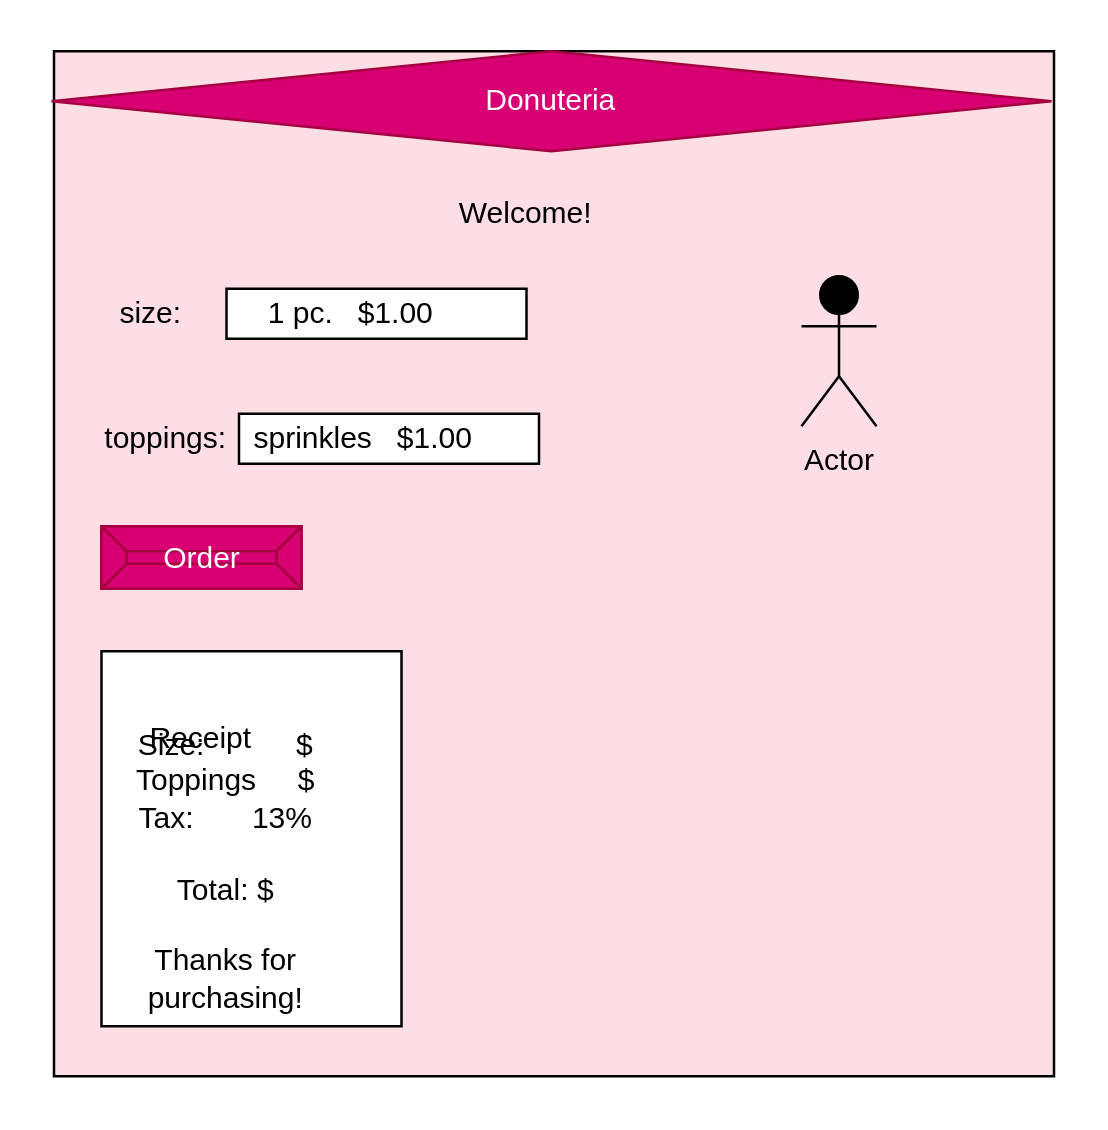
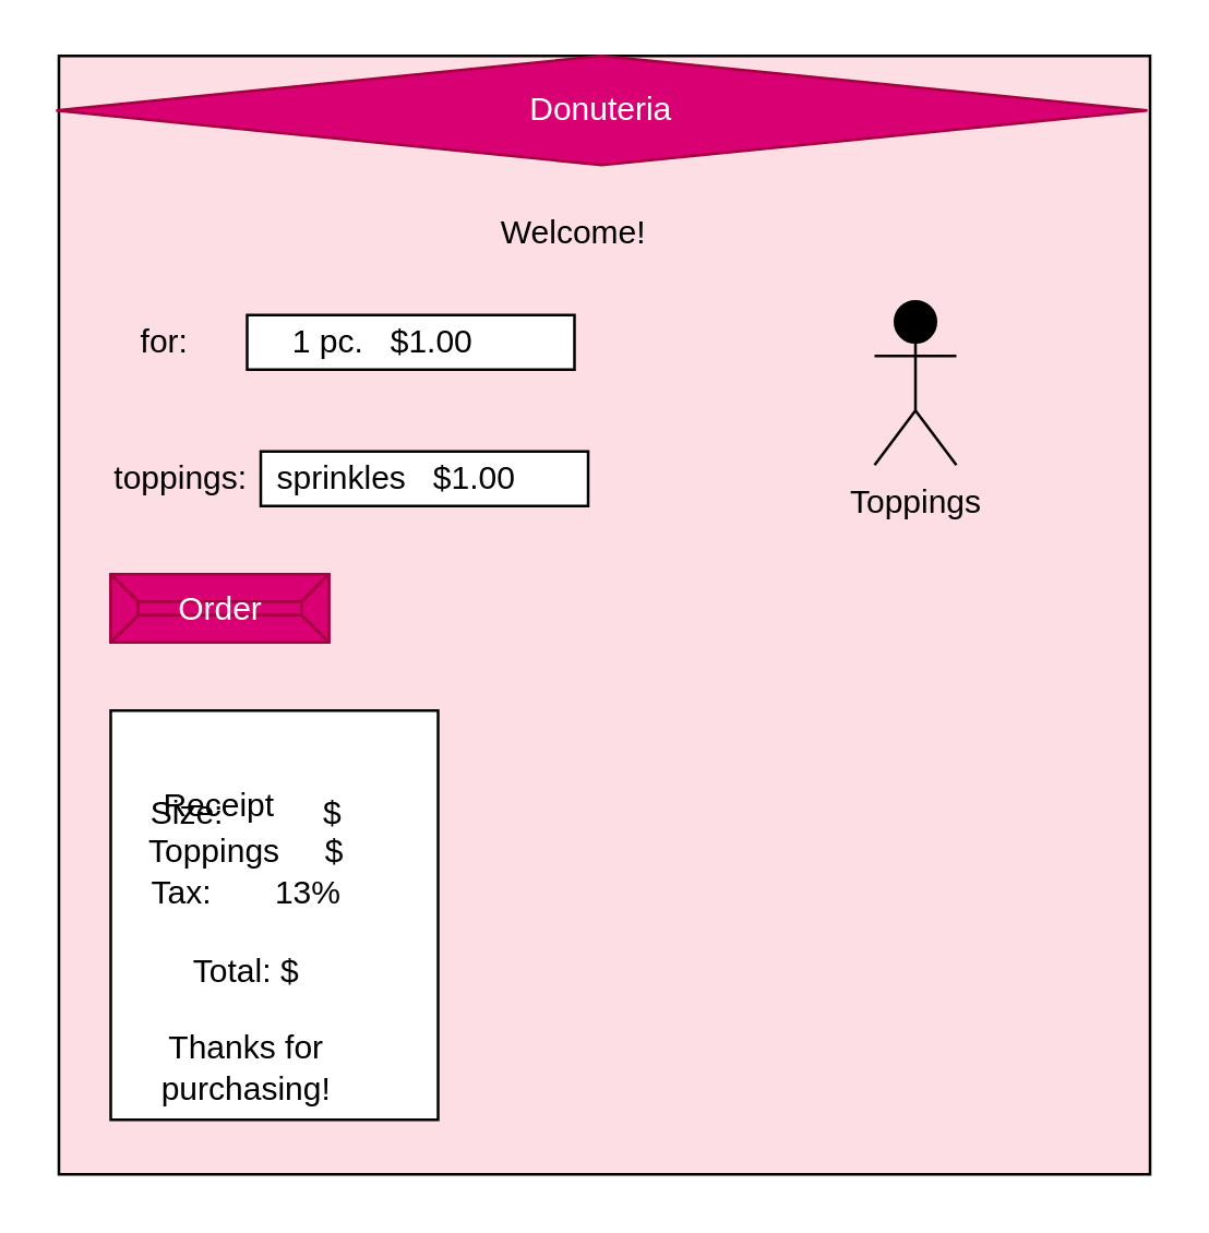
- <mxCell id="6" value="size:" style="text;html=1;strokeColor=none;fillColor=none;align=center;verticalAlign=middle;whiteSpace=wrap;rounded=0;fontColor=#000000;" parent="1" vertex="1"><mxGeometry x="30" y="110" width="60" height="30" as="geometry" /></mxCell>
+ <mxCell id="6" value="for:" style="text;html=1;strokeColor=none;fillColor=none;align=center;verticalAlign=middle;whiteSpace=wrap;rounded=0;fontColor=#000000;" parent="1" vertex="1"><mxGeometry x="30" y="110" width="60" height="30" as="geometry" /></mxCell>
- <mxCell id="15" value="Actor" style="shape=umlActor;verticalLabelPosition=bottom;verticalAlign=top;html=1;outlineConnect=0;labelBackgroundColor=none;fontColor=#000000;fillColor=#000000;strokeColor=#000000;" vertex="1" parent="1"><mxGeometry x="320" y="110" width="30" height="60" as="geometry" /></mxCell>
+ <mxCell id="15" value="Toppings" style="shape=umlActor;verticalLabelPosition=bottom;verticalAlign=top;html=1;outlineConnect=0;labelBackgroundColor=none;fontColor=#000000;fillColor=#000000;strokeColor=#000000;" vertex="1" parent="1"><mxGeometry x="320" y="110" width="30" height="60" as="geometry" /></mxCell>
